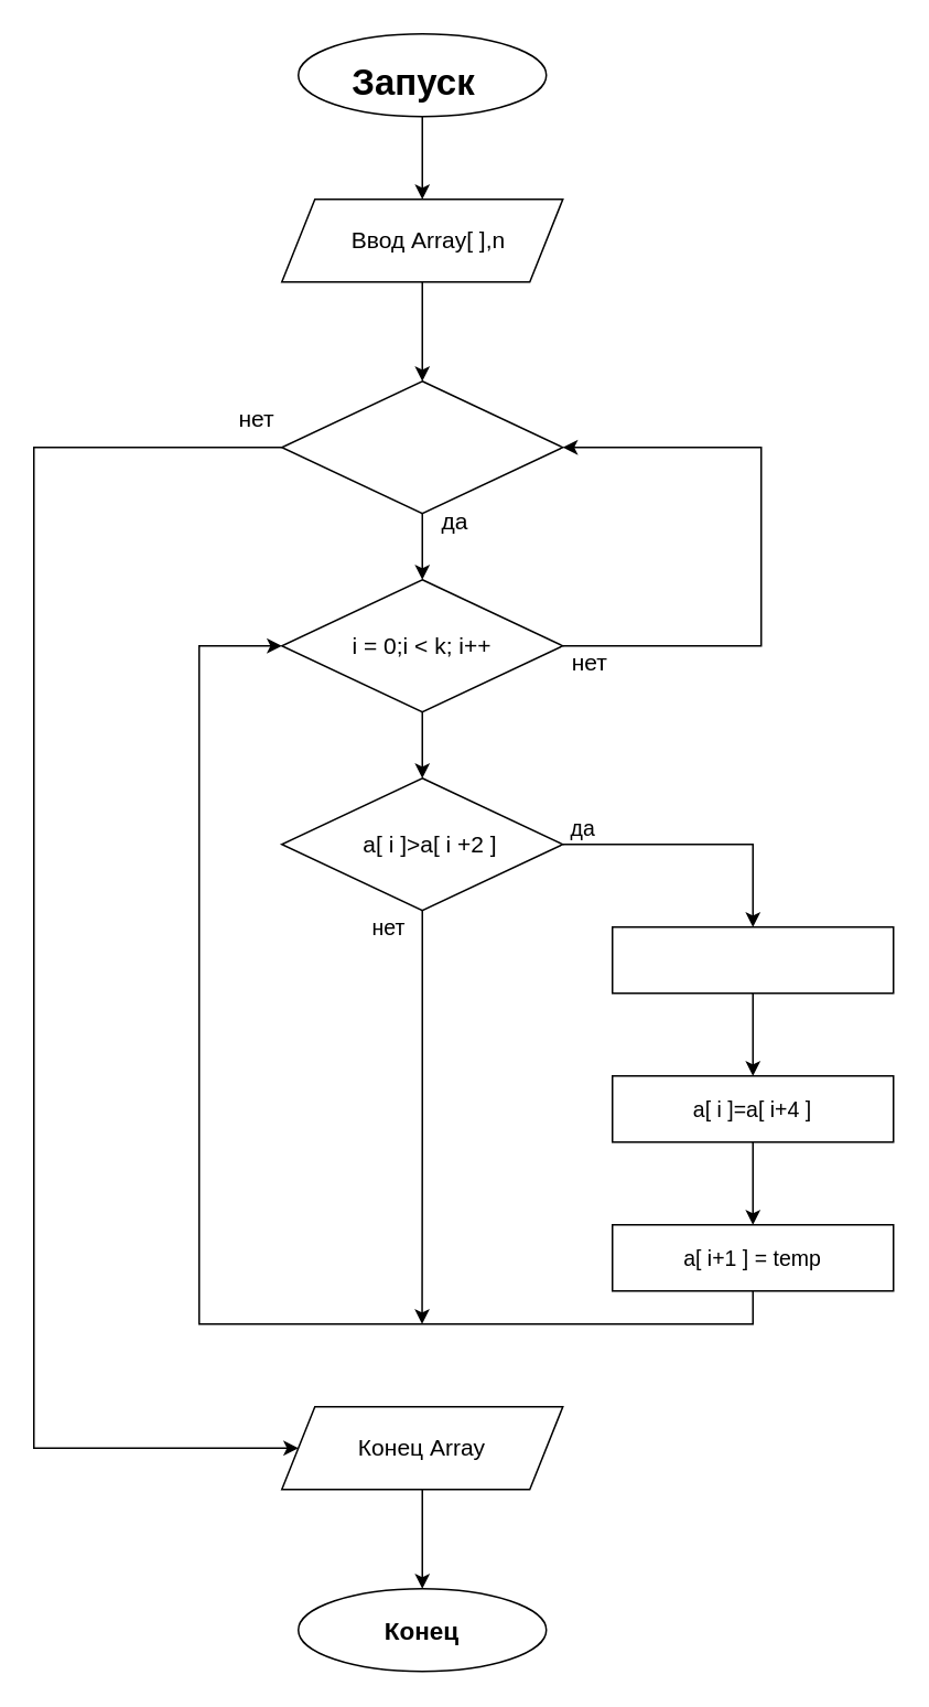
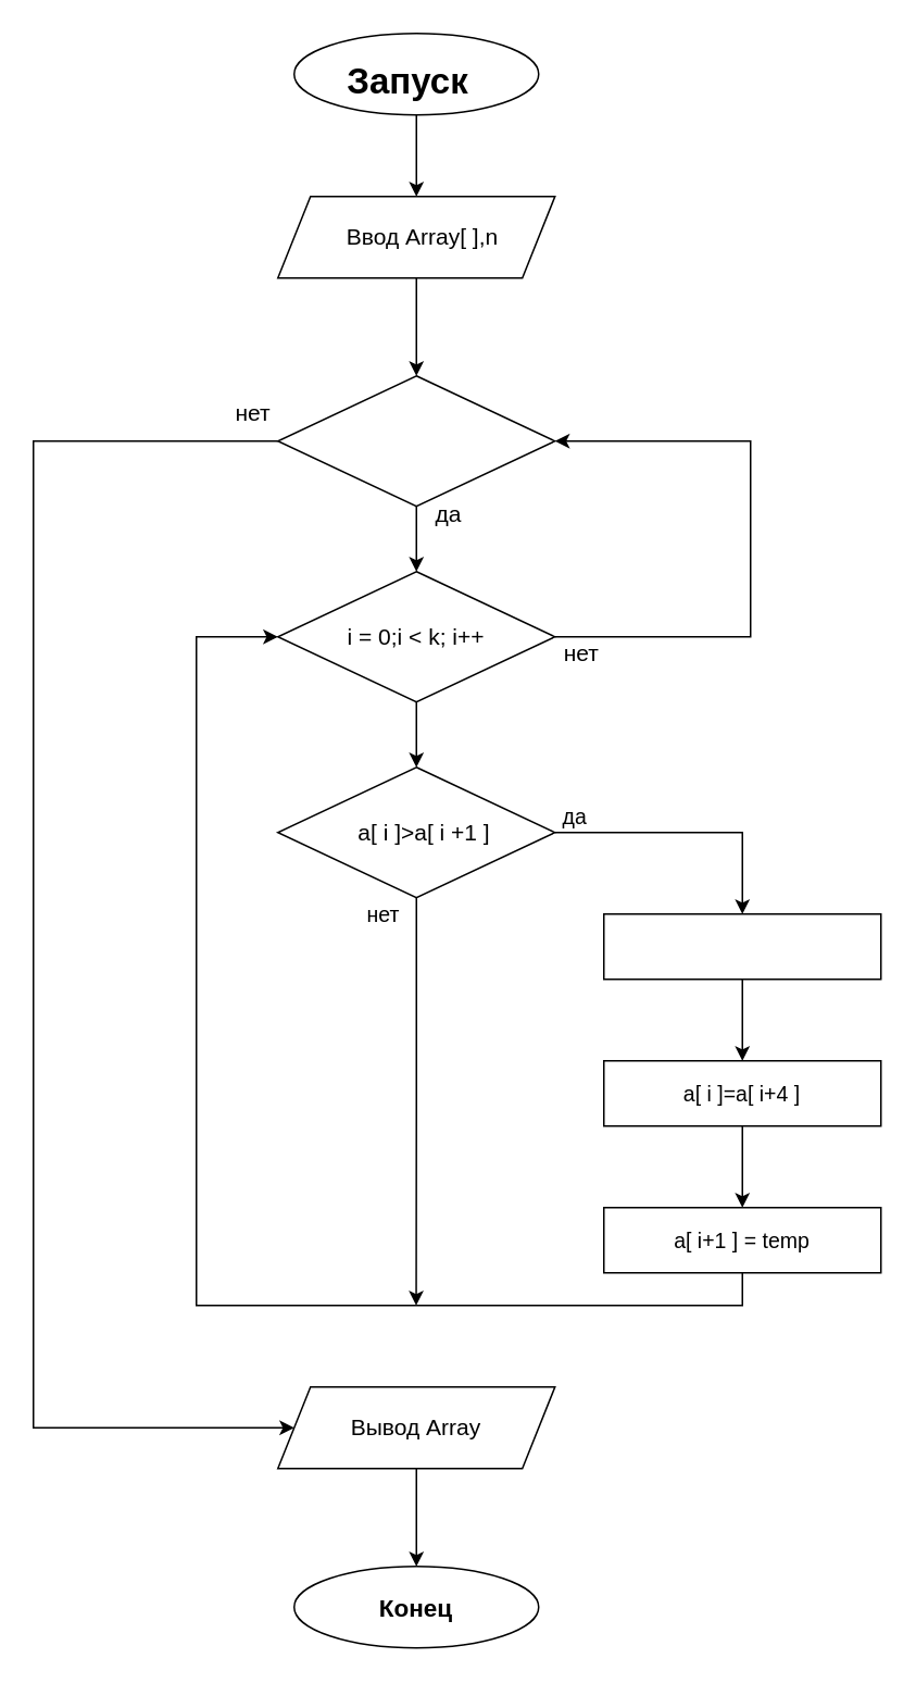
- <mxCell id="19" value="a[ i ]&amp;gt;a[ i +2 ]" style="text;html=1;strokeColor=none;fillColor=none;align=center;verticalAlign=middle;whiteSpace=wrap;rounded=0;fontSize=14;" parent="1" vertex="1"><mxGeometry x="200" y="502.5" width="120" height="15" as="geometry" /></mxCell>
+ <mxCell id="19" value="a[ i ]&amp;gt;a[ i +1 ]" style="text;html=1;strokeColor=none;fillColor=none;align=center;verticalAlign=middle;whiteSpace=wrap;rounded=0;fontSize=14;" parent="1" vertex="1"><mxGeometry x="200" y="502.5" width="120" height="15" as="geometry" /></mxCell>
- <mxCell id="36" value="Конец Array" style="text;html=1;strokeColor=none;fillColor=none;align=center;verticalAlign=middle;whiteSpace=wrap;rounded=0;fontSize=14;" vertex="1" parent="1"><mxGeometry x="200" y="860" width="110" height="30" as="geometry" /></mxCell>
+ <mxCell id="36" value="Вывод Array" style="text;html=1;strokeColor=none;fillColor=none;align=center;verticalAlign=middle;whiteSpace=wrap;rounded=0;fontSize=14;" vertex="1" parent="1"><mxGeometry x="200" y="860" width="110" height="30" as="geometry" /></mxCell>
